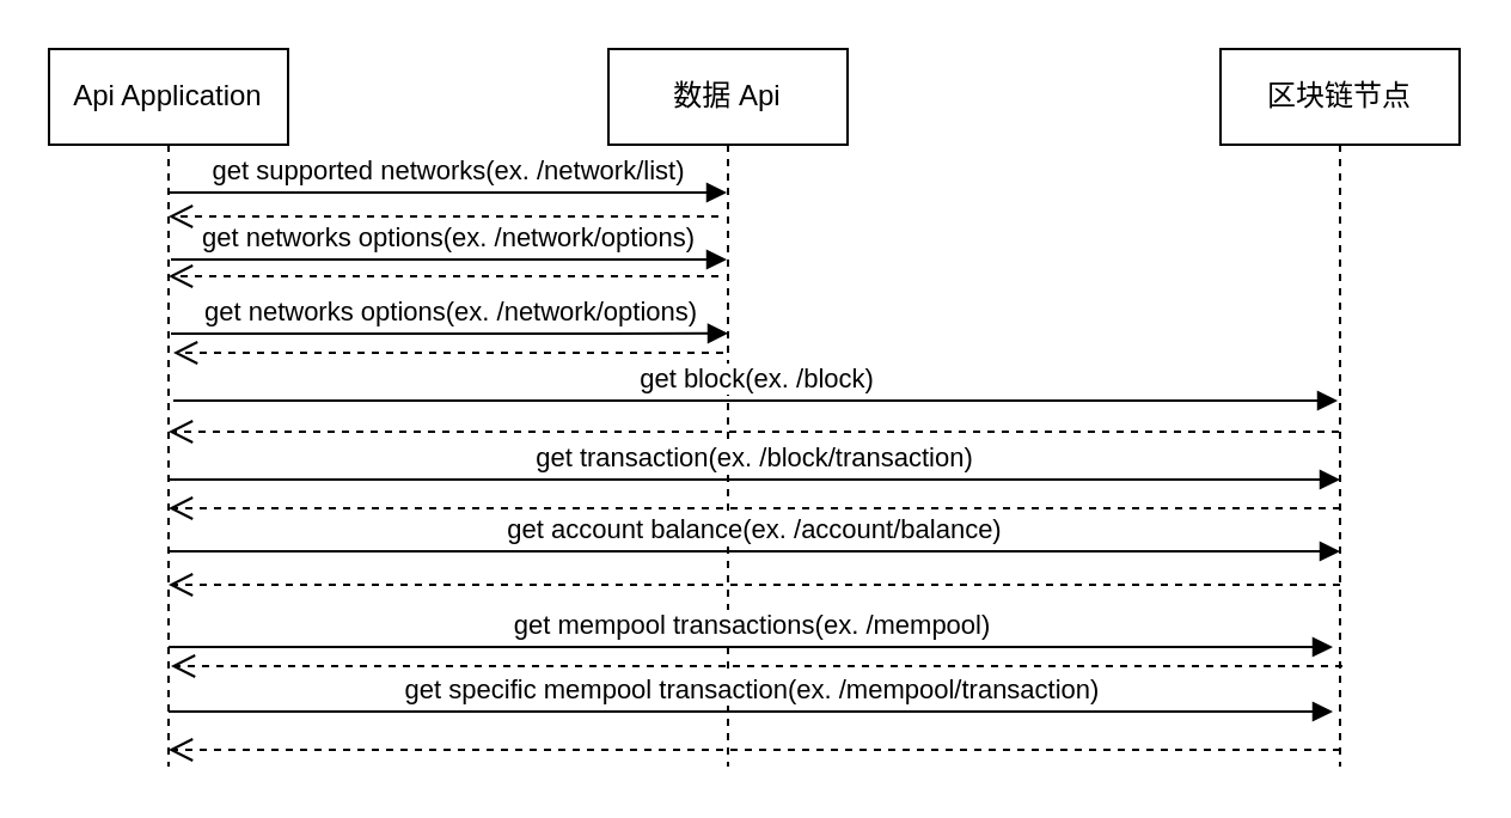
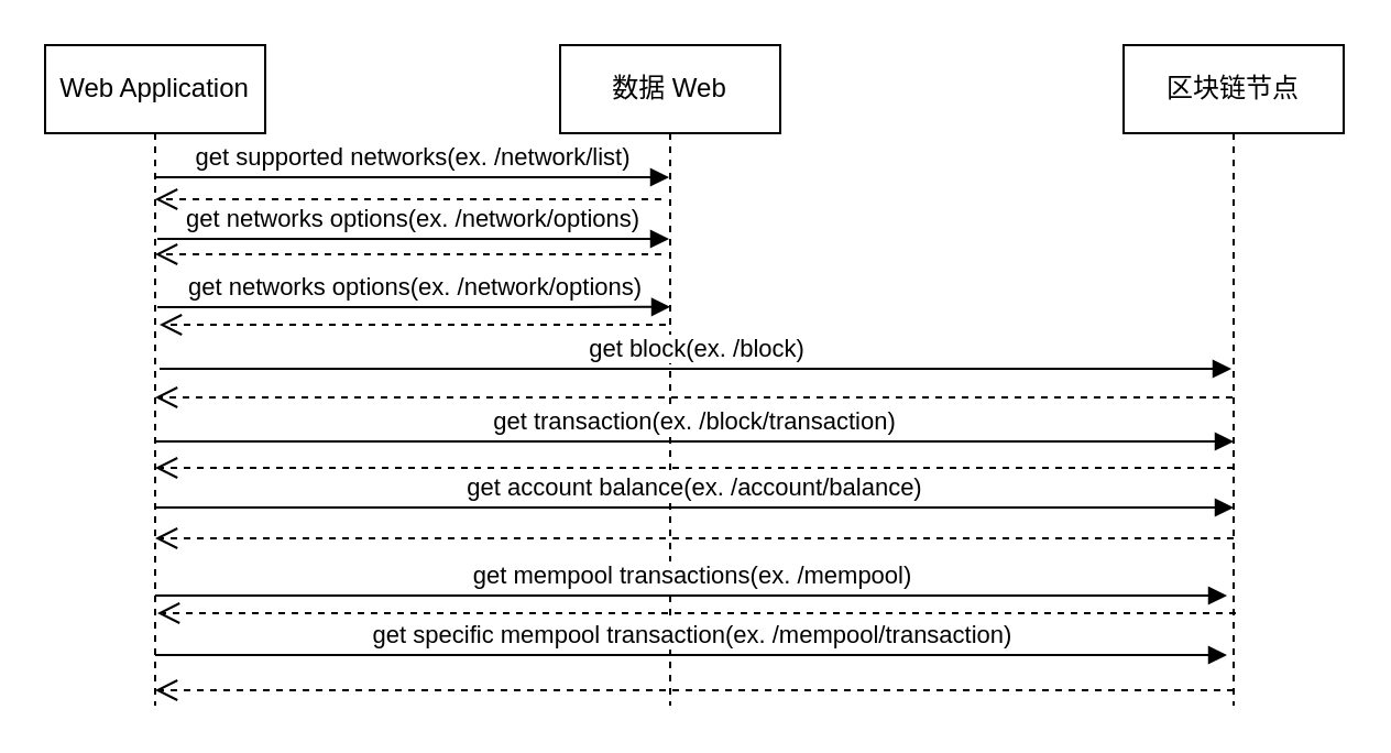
- <mxCell id="2" value="Api Application" style="shape=umlLifeline;perimeter=lifelinePerimeter;whiteSpace=wrap;html=1;container=0;dropTarget=0;collapsible=0;recursiveResize=0;outlineConnect=0;portConstraint=eastwest;newEdgeStyle={&quot;edgeStyle&quot;:&quot;elbowEdgeStyle&quot;,&quot;elbow&quot;:&quot;vertical&quot;,&quot;curved&quot;:0,&quot;rounded&quot;:0};" vertex="1" parent="1"><mxGeometry x="20" y="20" width="100" height="300" as="geometry" /></mxCell>
+ <mxCell id="2" value="Web Application" style="shape=umlLifeline;perimeter=lifelinePerimeter;whiteSpace=wrap;html=1;container=0;dropTarget=0;collapsible=0;recursiveResize=0;outlineConnect=0;portConstraint=eastwest;newEdgeStyle={&quot;edgeStyle&quot;:&quot;elbowEdgeStyle&quot;,&quot;elbow&quot;:&quot;vertical&quot;,&quot;curved&quot;:0,&quot;rounded&quot;:0};" vertex="1" parent="1"><mxGeometry x="20" y="20" width="100" height="300" as="geometry" /></mxCell>
- <mxCell id="3" value="数据 Api" style="shape=umlLifeline;perimeter=lifelinePerimeter;whiteSpace=wrap;html=1;container=0;dropTarget=0;collapsible=0;recursiveResize=0;outlineConnect=0;portConstraint=eastwest;newEdgeStyle={&quot;edgeStyle&quot;:&quot;elbowEdgeStyle&quot;,&quot;elbow&quot;:&quot;vertical&quot;,&quot;curved&quot;:0,&quot;rounded&quot;:0};" vertex="1" parent="1"><mxGeometry x="254" y="20" width="100" height="300" as="geometry" /></mxCell>
+ <mxCell id="3" value="数据 Web" style="shape=umlLifeline;perimeter=lifelinePerimeter;whiteSpace=wrap;html=1;container=0;dropTarget=0;collapsible=0;recursiveResize=0;outlineConnect=0;portConstraint=eastwest;newEdgeStyle={&quot;edgeStyle&quot;:&quot;elbowEdgeStyle&quot;,&quot;elbow&quot;:&quot;vertical&quot;,&quot;curved&quot;:0,&quot;rounded&quot;:0};" vertex="1" parent="1"><mxGeometry x="254" y="20" width="100" height="300" as="geometry" /></mxCell>
